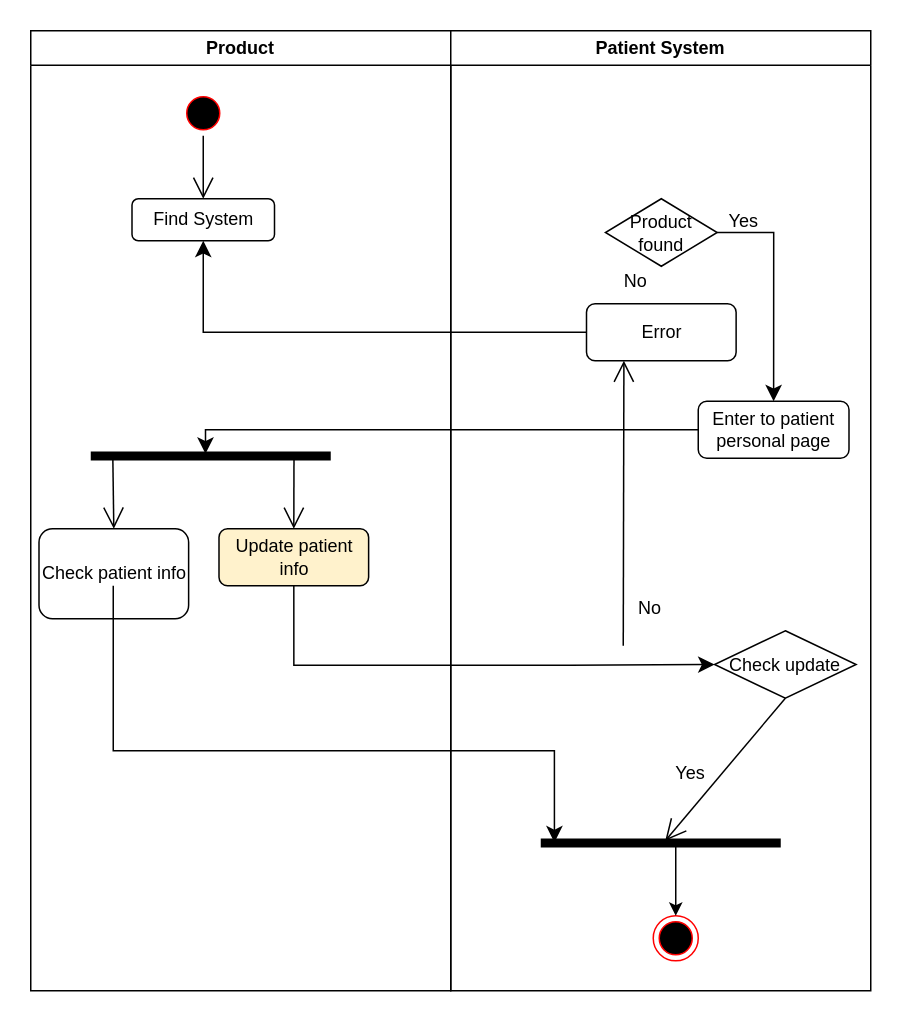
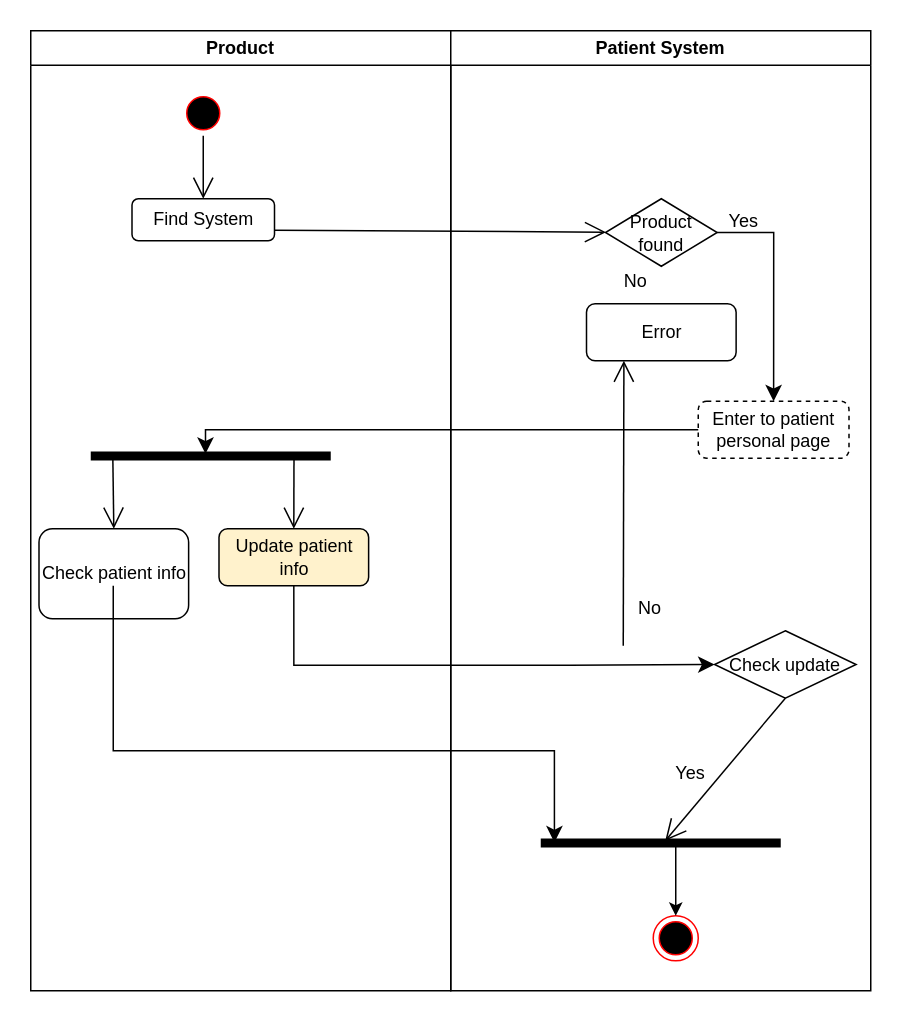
+ <mxCell id="28" value="" style="endArrow=open;endFill=1;endSize=12;html=1;rounded=0;exitX=1;exitY=0.75;exitDx=0;exitDy=0;" edge="1" parent="1" source="4" target="13"><mxGeometry width="160" relative="1" as="geometry"><mxPoint x="195.5" y="152" as="sourcePoint" /><mxPoint x="335.5" y="155" as="targetPoint" /></mxGeometry></mxCell>
- <mxCell id="30" value="" style="edgeStyle=segmentEdgeStyle;endArrow=classic;html=1;curved=0;rounded=0;endSize=8;startSize=8;sourcePerimeterSpacing=0;targetPerimeterSpacing=0;exitX=0;exitY=0.5;exitDx=0;exitDy=0;entryX=0.5;entryY=1;entryDx=0;entryDy=0;" edge="1" parent="1" source="14" target="4"><mxGeometry width="100" relative="1" as="geometry"><mxPoint x="465.5" y="252" as="sourcePoint" /><mxPoint x="565.5" y="292" as="targetPoint" /><Array as="points"><mxPoint x="135" y="221" /></Array></mxGeometry></mxCell>
- <mxCell id="15" value="Enter to patient personal page" style="rounded=1;whiteSpace=wrap;html=1;" vertex="1" parent="12"><mxGeometry x="165" y="247" width="100.5" height="38" as="geometry" /></mxCell>
+ <mxCell id="15" value="Enter to patient personal page" style="rounded=1;whiteSpace=wrap;html=1;dashed=1;" vertex="1" parent="12"><mxGeometry x="165" y="247" width="100.5" height="38" as="geometry" /></mxCell>
